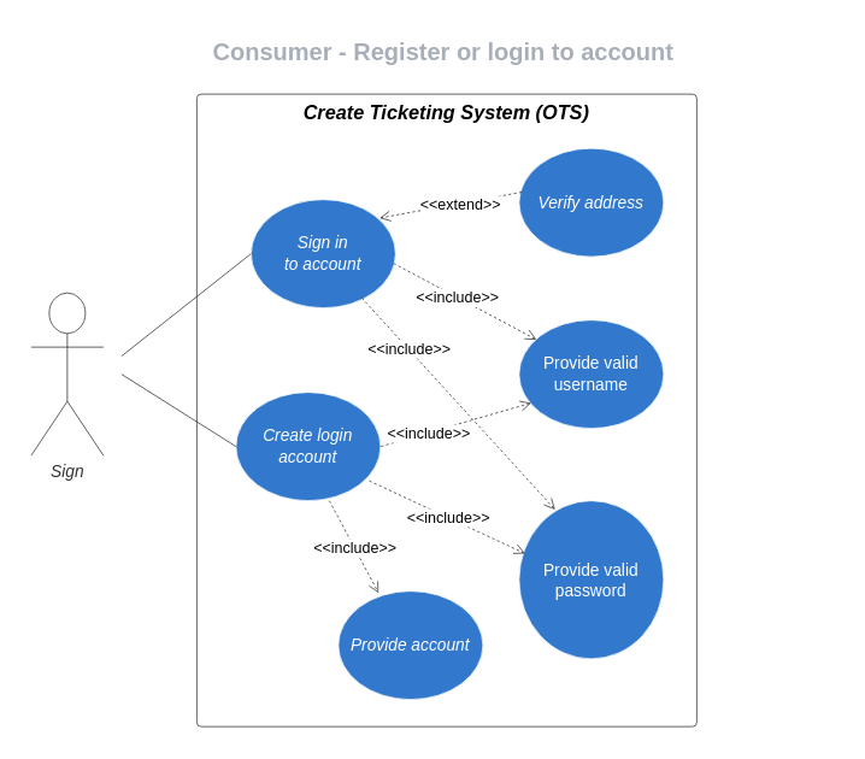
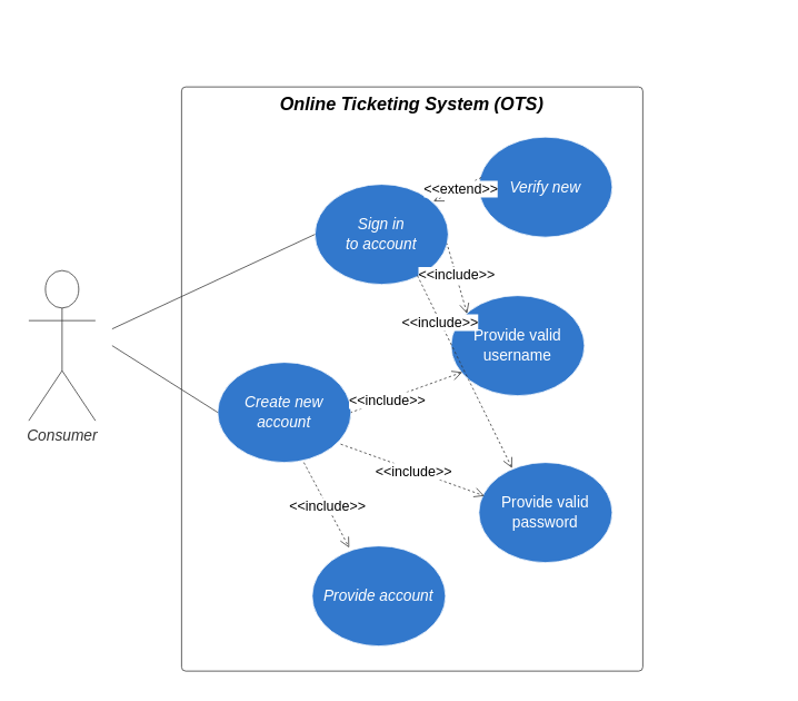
- <mxCell id="12" value="Consumer - Register or login to account" style="html=1;whiteSpace=wrap;;fontSize=16;fontColor=#a9afb8;fontStyle=1;align=center;spacingLeft=5.628;spacingRight=9.38;spacingTop=2.68;spacing=4;strokeOpacity=0;fillOpacity=0;rounded=1;absoluteArcSize=1;arcSize=9.6;fillColor=#ffffff;strokeWidth=1.2;" parent="1" vertex="1"><mxGeometry x="40" y="20" width="512" height="25" as="geometry" /></mxCell>
- <mxCell id="2" value="Create Ticketing System (OTS)" style="html=1;whiteSpace=wrap;container=1;fontSize=13;fontColor=#000000;fontStyle=3;spacing=0;verticalAlign=top;strokeColor=#333333;strokeOpacity=100;fillOpacity=0;rounded=1;absoluteArcSize=1;arcSize=6;fillColor=#000000;strokeWidth=0.6;" parent="1" vertex="1"><mxGeometry x="130" y="62" width="332" height="420" as="geometry"><mxRectangle x="230" y="165" width="220" height="20" as="alternateBounds" /></mxGeometry></mxCell>
+ <mxCell id="2" value="Online Ticketing System (OTS)" style="html=1;whiteSpace=wrap;container=1;fontSize=13;fontColor=#000000;fontStyle=3;spacing=0;verticalAlign=top;strokeColor=#333333;strokeOpacity=100;fillOpacity=0;rounded=1;absoluteArcSize=1;arcSize=6;fillColor=#000000;strokeWidth=0.6;" parent="1" vertex="1"><mxGeometry x="130" y="62" width="332" height="420" as="geometry"><mxRectangle x="230" y="165" width="220" height="20" as="alternateBounds" /></mxGeometry></mxCell>
- <mxCell id="23" value="Verify address" style="html=1;whiteSpace=wrap;shape=ellipse;fontSize=11;fontColor=#ffffff;fontStyle=2;align=center;spacing=0;verticalAlign=middle;strokeColor=#ffffff;strokeOpacity=100;fillOpacity=100;rounded=1;absoluteArcSize=1;arcSize=6;fillColor=#3278cc;strokeWidth=0.6;" parent="1" vertex="1"><mxGeometry x="344" y="98" width="96" height="72" as="geometry" /></mxCell>
+ <mxCell id="23" value="Verify new" style="html=1;whiteSpace=wrap;shape=ellipse;fontSize=11;fontColor=#ffffff;fontStyle=2;align=center;spacing=0;verticalAlign=middle;strokeColor=#ffffff;strokeOpacity=100;fillOpacity=100;rounded=1;absoluteArcSize=1;arcSize=6;fillColor=#3278cc;strokeWidth=0.6;" parent="1" vertex="1"><mxGeometry x="344" y="98" width="96" height="72" as="geometry" /></mxCell>
- <mxCell id="4" value="Sign in &lt;br&gt;to account" style="html=1;whiteSpace=wrap;shape=ellipse;fontSize=11;fontColor=#ffffff;fontStyle=2;align=center;spacing=0;verticalAlign=middle;strokeColor=#ffffff;strokeOpacity=100;fillOpacity=100;rounded=1;absoluteArcSize=1;arcSize=6;fillColor=#3278cc;strokeWidth=0.6;" parent="1" vertex="1"><mxGeometry x="166" y="132" width="96" height="72" as="geometry" /></mxCell>
+ <mxCell id="4" value="Sign in &lt;br&gt;to account" style="html=1;whiteSpace=wrap;shape=ellipse;fontSize=11;fontColor=#ffffff;fontStyle=2;align=center;spacing=0;verticalAlign=middle;strokeColor=#ffffff;strokeOpacity=100;fillOpacity=100;rounded=1;absoluteArcSize=1;arcSize=6;fillColor=#3278cc;strokeWidth=0.6;" parent="1" vertex="1"><mxGeometry x="226" y="132" width="96" height="72" as="geometry" /></mxCell>
- <mxCell id="7" value="Provide valid username" style="html=1;whiteSpace=wrap;shape=ellipse;fontSize=11;fontColor=#ffffff;align=center;spacing=0;verticalAlign=middle;strokeColor=#ffffff;strokeOpacity=100;fillOpacity=100;rounded=1;absoluteArcSize=1;arcSize=6;fillColor=#3278cc;strokeWidth=0.6;" parent="1" vertex="1"><mxGeometry x="344" y="212" width="96" height="72" as="geometry" /></mxCell>
+ <mxCell id="7" value="Provide valid username" style="html=1;whiteSpace=wrap;shape=ellipse;fontSize=11;fontColor=#ffffff;align=center;spacing=0;verticalAlign=middle;strokeColor=#ffffff;strokeOpacity=100;fillOpacity=100;rounded=1;absoluteArcSize=1;arcSize=6;fillColor=#3278cc;strokeWidth=0.6;" parent="1" vertex="1"><mxGeometry x="324" y="212" width="96" height="72" as="geometry" /></mxCell>
- <mxCell id="5" value="Create login &lt;br&gt;account" style="html=1;whiteSpace=wrap;shape=ellipse;fontSize=11;fontColor=#ffffff;fontStyle=2;align=center;spacing=0;verticalAlign=middle;strokeColor=#ffffff;strokeOpacity=100;fillOpacity=100;rounded=1;absoluteArcSize=1;arcSize=6;fillColor=#3278cc;strokeWidth=0.6;" parent="1" vertex="1"><mxGeometry x="156" y="260" width="96" height="72" as="geometry" /></mxCell>
+ <mxCell id="5" value="Create new &lt;br&gt;account" style="html=1;whiteSpace=wrap;shape=ellipse;fontSize=11;fontColor=#ffffff;fontStyle=2;align=center;spacing=0;verticalAlign=middle;strokeColor=#ffffff;strokeOpacity=100;fillOpacity=100;rounded=1;absoluteArcSize=1;arcSize=6;fillColor=#3278cc;strokeWidth=0.6;" parent="1" vertex="1"><mxGeometry x="156" y="260" width="96" height="72" as="geometry" /></mxCell>
- <mxCell id="3" value="Sign" style="html=1;whiteSpace=wrap;shape=umlActor;labelPosition=center;verticalLabelPosition=bottom;verticalAlign=top;whiteSpace=nowrap;fontSize=11;fontColor=#333333;fontStyle=2;spacing=0;strokeColor=#333333;strokeOpacity=100;rounded=1;absoluteArcSize=1;arcSize=6;fillColor=#ffffff;strokeWidth=0.6;" parent="1" vertex="1"><mxGeometry x="20" y="194" width="48" height="108" as="geometry" /></mxCell>
+ <mxCell id="3" value="Consumer" style="html=1;whiteSpace=wrap;shape=umlActor;labelPosition=center;verticalLabelPosition=bottom;verticalAlign=top;whiteSpace=nowrap;fontSize=11;fontColor=#333333;fontStyle=2;spacing=0;strokeColor=#333333;strokeOpacity=100;rounded=1;absoluteArcSize=1;arcSize=6;fillColor=#ffffff;strokeWidth=0.6;" parent="1" vertex="1"><mxGeometry x="20" y="194" width="48" height="108" as="geometry" /></mxCell>
- <mxCell id="14" value="Provide valid password" style="html=1;whiteSpace=wrap;shape=ellipse;fontSize=11;fontColor=#ffffff;spacing=0;strokeColor=#ffffff;strokeOpacity=100;fillOpacity=100;rounded=1;absoluteArcSize=1;arcSize=9.6;fillColor=#3278cc;strokeWidth=0.6;" parent="1" vertex="1"><mxGeometry x="344" y="332" width="96" height="105" as="geometry" /></mxCell>
+ <mxCell id="14" value="Provide valid password" style="html=1;whiteSpace=wrap;shape=ellipse;fontSize=11;fontColor=#ffffff;spacing=0;strokeColor=#ffffff;strokeOpacity=100;fillOpacity=100;rounded=1;absoluteArcSize=1;arcSize=9.6;fillColor=#3278cc;strokeWidth=0.6;" parent="1" vertex="1"><mxGeometry x="344" y="332" width="96" height="72" as="geometry" /></mxCell>
